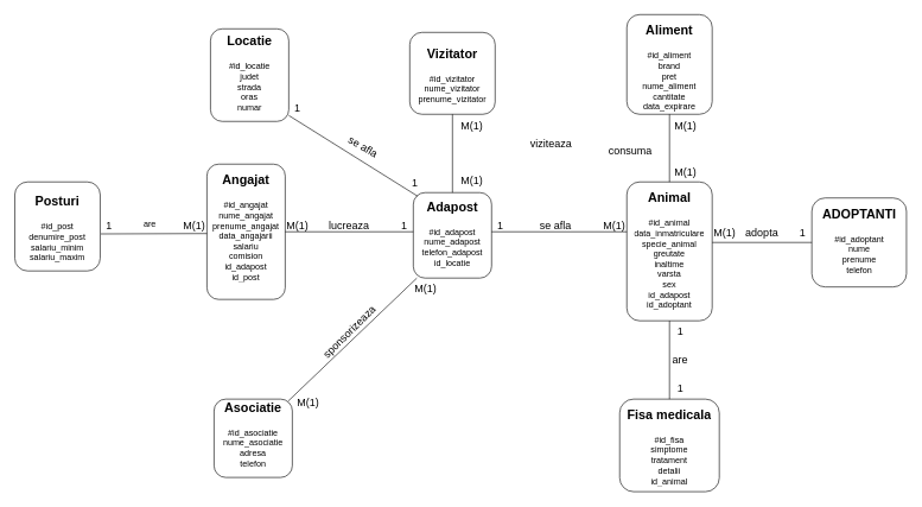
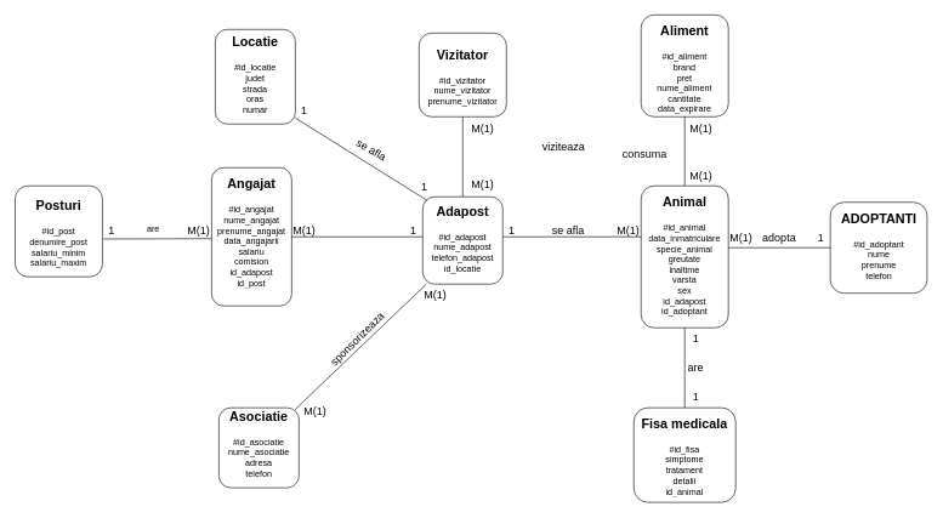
- <mxCell id="41" value="lucreaza" style="text;html=1;strokeColor=none;fillColor=none;align=center;verticalAlign=middle;whiteSpace=wrap;rounded=0;fontSize=15;" parent="1" vertex="1"><mxGeometry x="460" y="300" width="60" height="30" as="geometry" /></mxCell>
